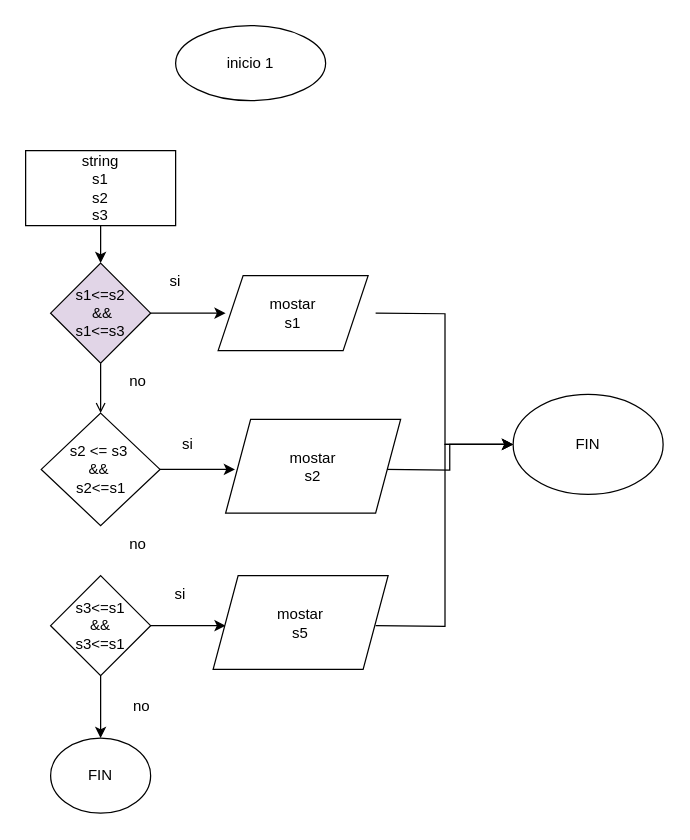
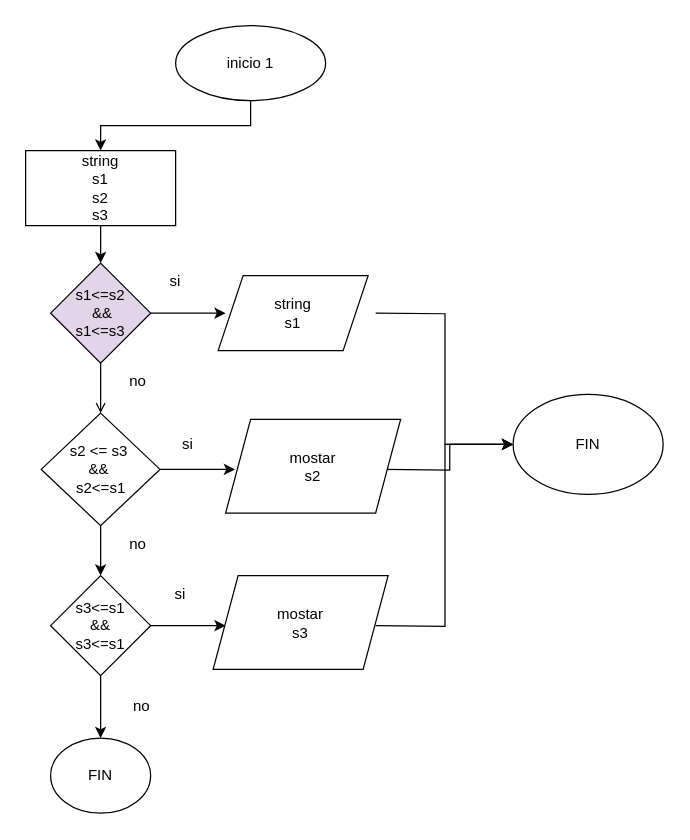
+ <mxCell id="2" value="" style="edgeStyle=orthogonalEdgeStyle;rounded=0;orthogonalLoop=1;jettySize=auto;html=1;" parent="1" source="3" target="5" edge="1"><mxGeometry relative="1" as="geometry" /></mxCell>
- <mxCell id="26" value="&lt;div&gt;mostar&lt;/div&gt;s1" style="shape=parallelogram;perimeter=parallelogramPerimeter;whiteSpace=wrap;html=1;fixedSize=1;" parent="1" vertex="1"><mxGeometry x="174" y="220" width="120" height="60" as="geometry" /></mxCell>
+ <mxCell id="26" value="&lt;div&gt;string&lt;/div&gt;s1" style="shape=parallelogram;perimeter=parallelogramPerimeter;whiteSpace=wrap;html=1;fixedSize=1;" parent="1" vertex="1"><mxGeometry x="174" y="220" width="120" height="60" as="geometry" /></mxCell>
+ <mxCell id="11" value="" style="edgeStyle=orthogonalEdgeStyle;rounded=0;orthogonalLoop=1;jettySize=auto;html=1;" parent="1" source="12" target="18" edge="1"><mxGeometry relative="1" as="geometry" /></mxCell>
- <mxCell id="28" value="&lt;div&gt;mostar&lt;/div&gt;s5" style="shape=parallelogram;perimeter=parallelogramPerimeter;whiteSpace=wrap;html=1;fixedSize=1;" parent="1" vertex="1"><mxGeometry x="170" y="460" width="140" height="75" as="geometry" /></mxCell>
+ <mxCell id="28" value="&lt;div&gt;mostar&lt;/div&gt;s3" style="shape=parallelogram;perimeter=parallelogramPerimeter;whiteSpace=wrap;html=1;fixedSize=1;" parent="1" vertex="1"><mxGeometry x="170" y="460" width="140" height="75" as="geometry" /></mxCell>
